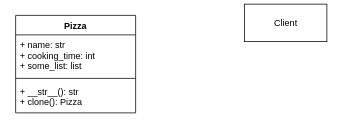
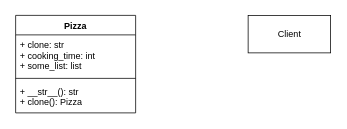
- <mxCell id="6" value="Client" style="html=1;" parent="1" vertex="1"><mxGeometry x="325" y="5" width="110" height="50" as="geometry" /></mxCell>
+ <mxCell id="6" value="Client" style="html=1;" parent="1" vertex="1"><mxGeometry x="330" y="20" width="110" height="50" as="geometry" /></mxCell>
- <mxCell id="3" value="+ name: str&#10;+ cooking_time: int&#10;+ some_list: list" style="text;strokeColor=none;fillColor=none;align=left;verticalAlign=top;spacingLeft=4;spacingRight=4;overflow=hidden;rotatable=0;points=[[0,0.5],[1,0.5]];portConstraint=eastwest;" parent="2" vertex="1"><mxGeometry y="26" width="160" height="54" as="geometry" /></mxCell>
+ <mxCell id="3" value="+ clone: str&#10;+ cooking_time: int&#10;+ some_list: list" style="text;strokeColor=none;fillColor=none;align=left;verticalAlign=top;spacingLeft=4;spacingRight=4;overflow=hidden;rotatable=0;points=[[0,0.5],[1,0.5]];portConstraint=eastwest;" parent="2" vertex="1"><mxGeometry y="26" width="160" height="54" as="geometry" /></mxCell>
